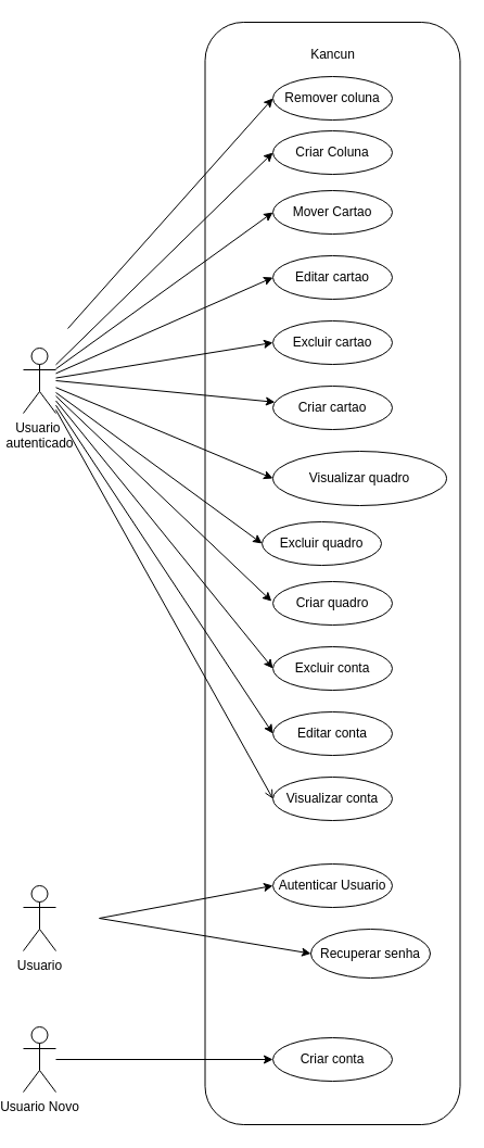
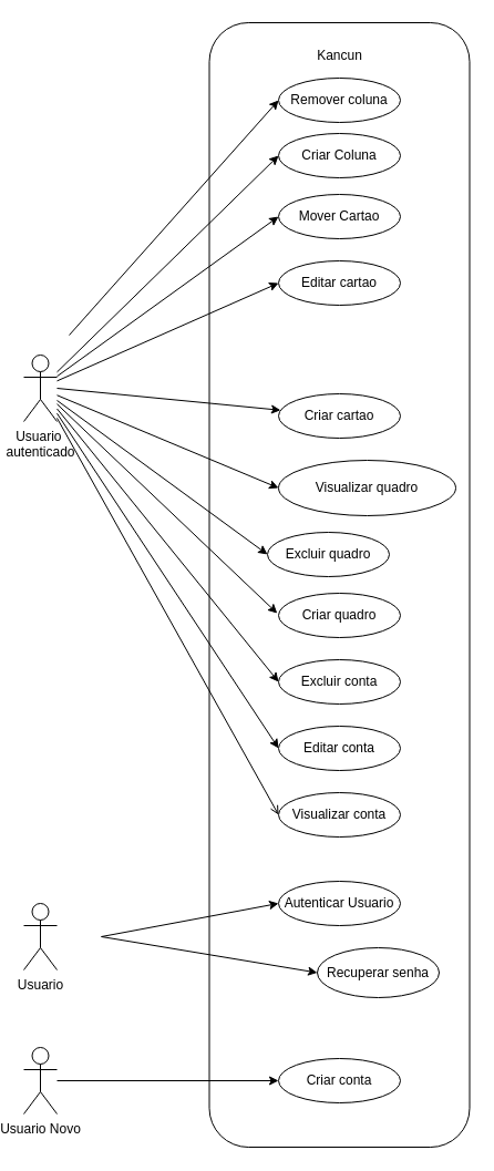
- <mxCell id="17" value="Excluir cartao" style="ellipse;whiteSpace=wrap;html=1;" vertex="1" parent="1"><mxGeometry x="250" y="295" width="110" height="40" as="geometry" /></mxCell>
- <mxCell id="29" value="" style="endArrow=classic;html=1;rounded=0;entryX=0;entryY=0.5;entryDx=0;entryDy=0;" edge="1" parent="1" source="6" target="17"><mxGeometry width="50" height="50" relative="1" as="geometry"><mxPoint x="110" y="425" as="sourcePoint" /><mxPoint x="160" y="375" as="targetPoint" /></mxGeometry></mxCell>
